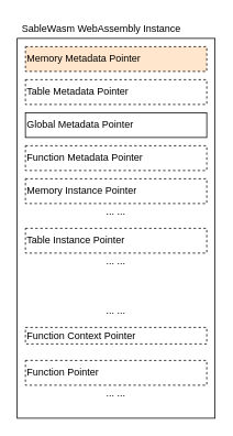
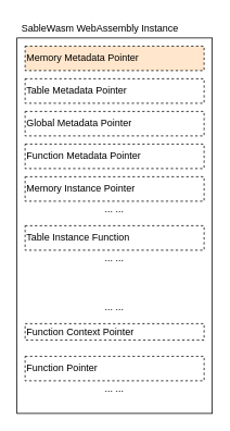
- <mxCell id="5" value="Global Metadata Pointer" style="rounded=0;whiteSpace=wrap;html=1;align=left;dashed=0;" vertex="1" parent="1"><mxGeometry x="30" y="136" width="220" height="30" as="geometry" /></mxCell>
+ <mxCell id="5" value="Global Metadata Pointer" style="rounded=0;whiteSpace=wrap;html=1;align=left;dashed=1;" vertex="1" parent="1"><mxGeometry x="30" y="136" width="220" height="30" as="geometry" /></mxCell>
- <mxCell id="9" value="Table Instance Pointer" style="rounded=0;whiteSpace=wrap;html=1;align=left;dashed=1;" vertex="1" parent="1"><mxGeometry x="30" y="276" width="220" height="30" as="geometry" /></mxCell>
+ <mxCell id="9" value="Table Instance Function" style="rounded=0;whiteSpace=wrap;html=1;align=left;dashed=1;" vertex="1" parent="1"><mxGeometry x="30" y="276" width="220" height="30" as="geometry" /></mxCell>
